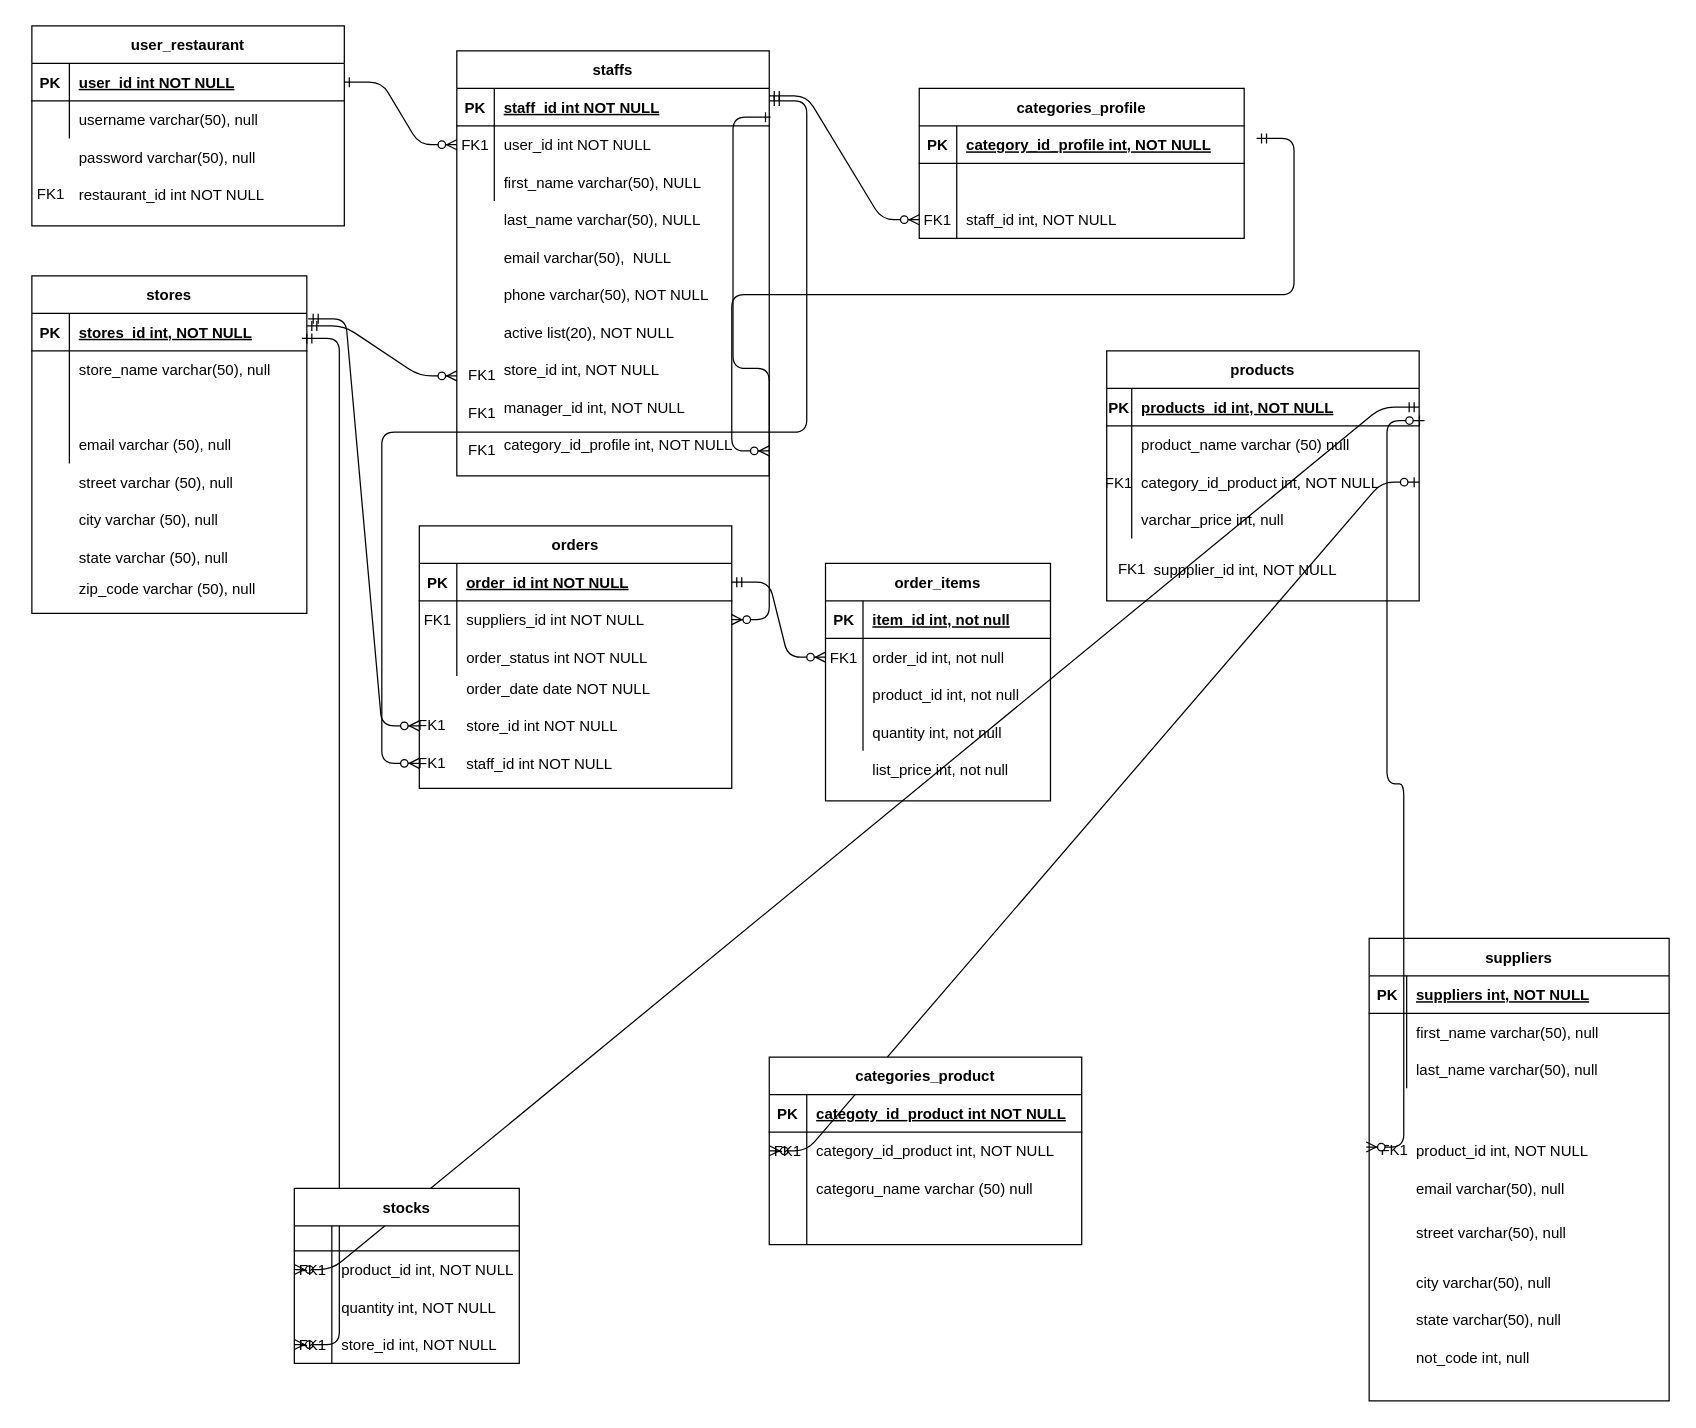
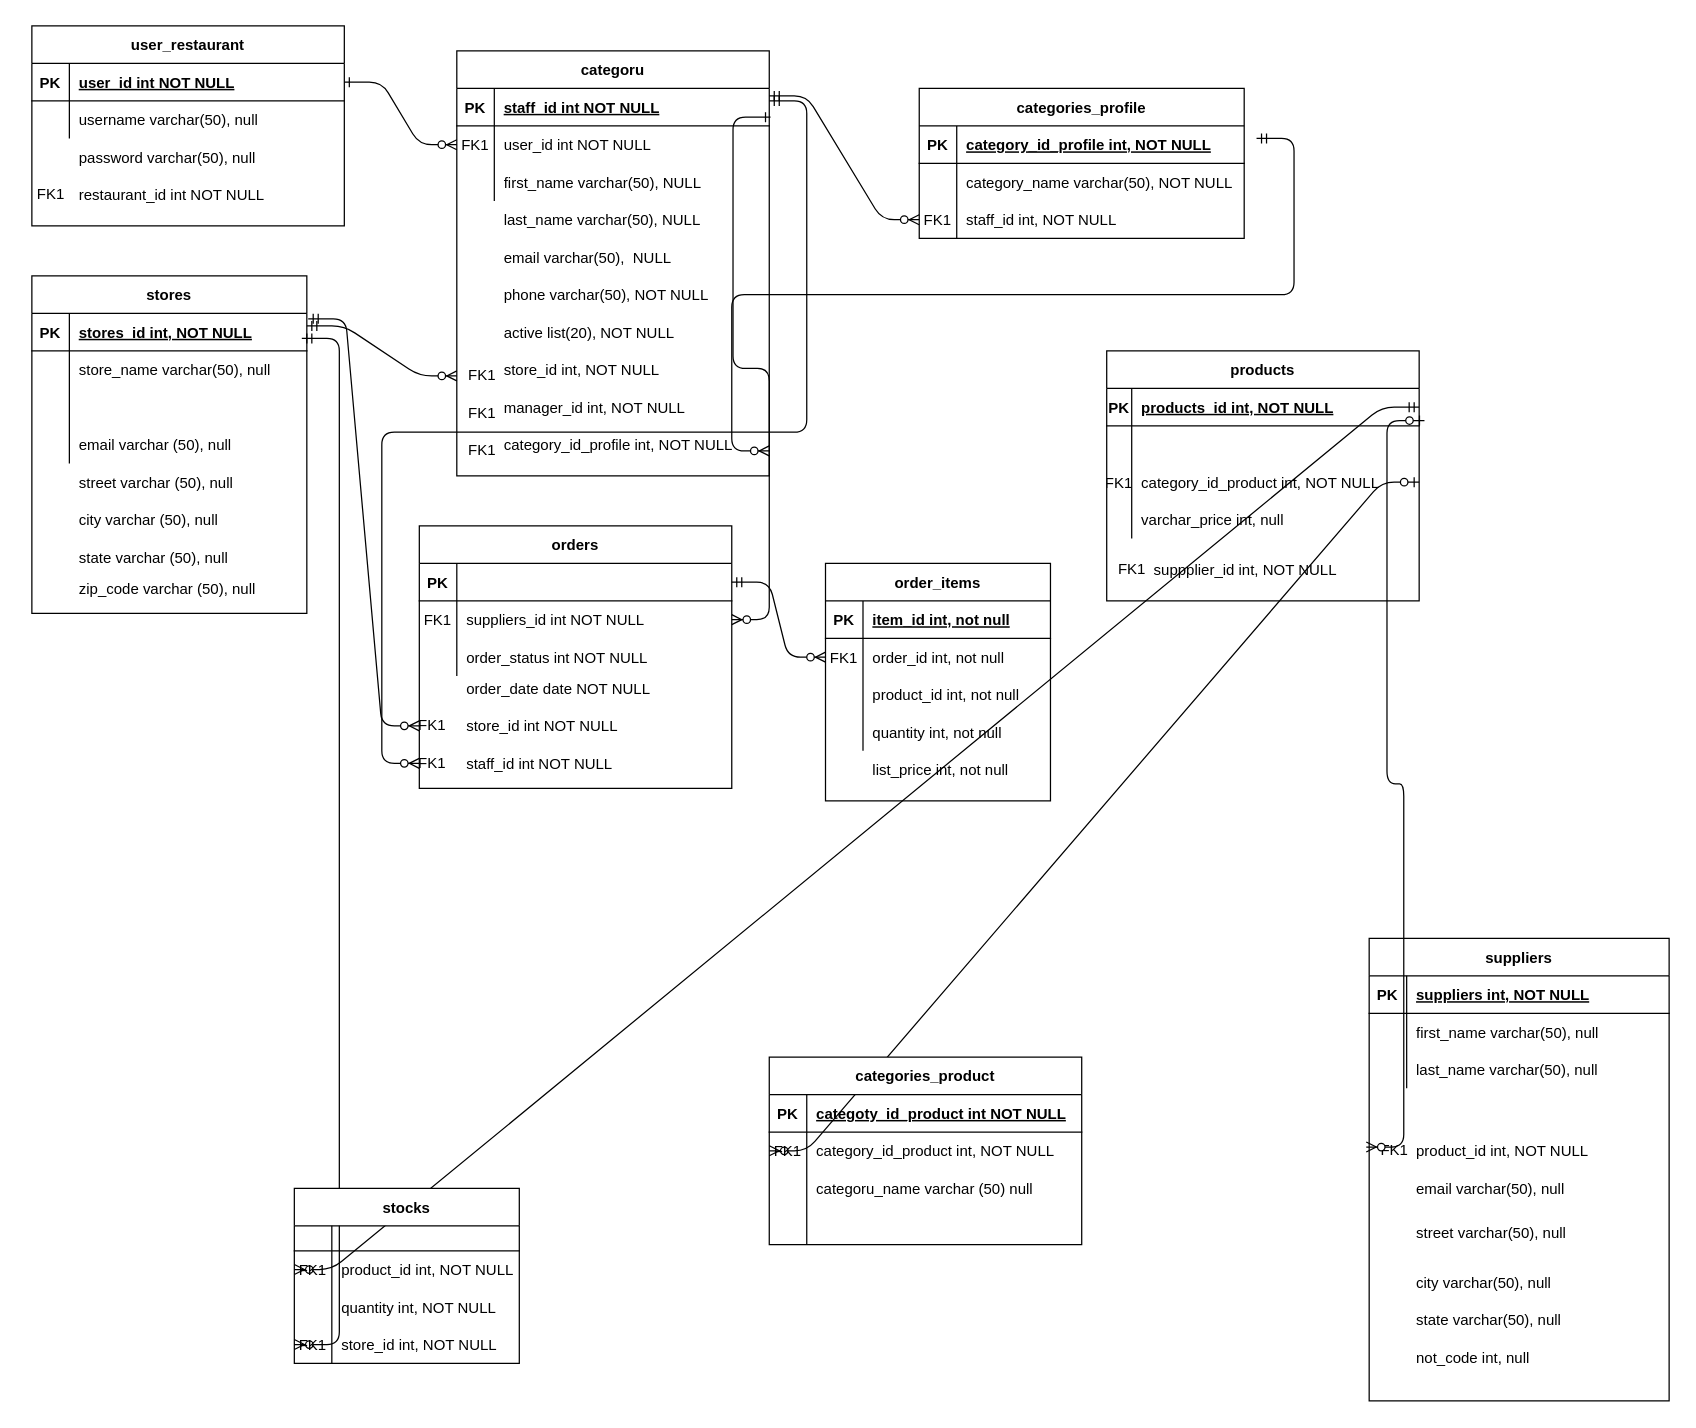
- <mxCell id="4" value="staffs" style="shape=table;startSize=30;container=1;collapsible=1;childLayout=tableLayout;fixedRows=1;rowLines=0;fontStyle=1;align=center;resizeLast=1;" parent="1" vertex="1"><mxGeometry x="365" y="40" width="250" height="340" as="geometry" /></mxCell>
+ <mxCell id="4" value="categoru" style="shape=table;startSize=30;container=1;collapsible=1;childLayout=tableLayout;fixedRows=1;rowLines=0;fontStyle=1;align=center;resizeLast=1;" parent="1" vertex="1"><mxGeometry x="365" y="40" width="250" height="340" as="geometry" /></mxCell>
+ <mxCell id="53" value="category_name varchar(50), NOT NULL" style="shape=partialRectangle;connectable=0;fillColor=none;top=0;left=0;bottom=0;right=0;align=left;spacingLeft=6;overflow=hidden;" vertex="1" parent="51"><mxGeometry x="30" width="230" height="30" as="geometry" /></mxCell>
- <mxCell id="110" value="product_name varchar (50) null" style="shape=partialRectangle;connectable=0;fillColor=none;top=0;left=0;bottom=0;right=0;align=left;spacingLeft=6;overflow=hidden;" vertex="1" parent="108"><mxGeometry x="20" width="230" height="30" as="geometry" /></mxCell>
- <mxCell id="79" value="order_id int NOT NULL " style="shape=partialRectangle;overflow=hidden;connectable=0;fillColor=none;top=0;left=0;bottom=0;right=0;align=left;spacingLeft=6;fontStyle=5;" parent="77" vertex="1"><mxGeometry x="30" width="220" height="30" as="geometry" /></mxCell>
